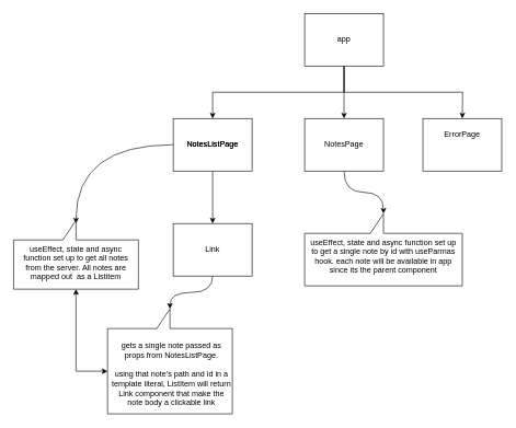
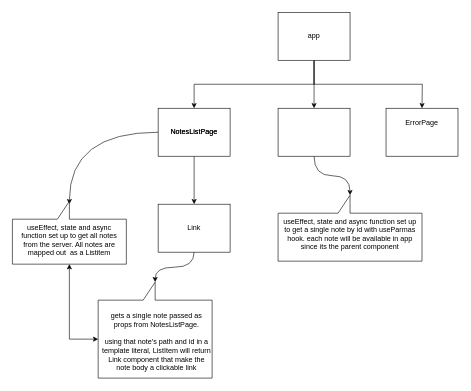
- <mxCell id="15" value="NotesPage" style="text;html=1;strokeColor=none;fillColor=none;align=center;verticalAlign=middle;whiteSpace=wrap;rounded=0;" vertex="1" parent="1"><mxGeometry x="493" y="205" width="60" height="30" as="geometry" /></mxCell>
